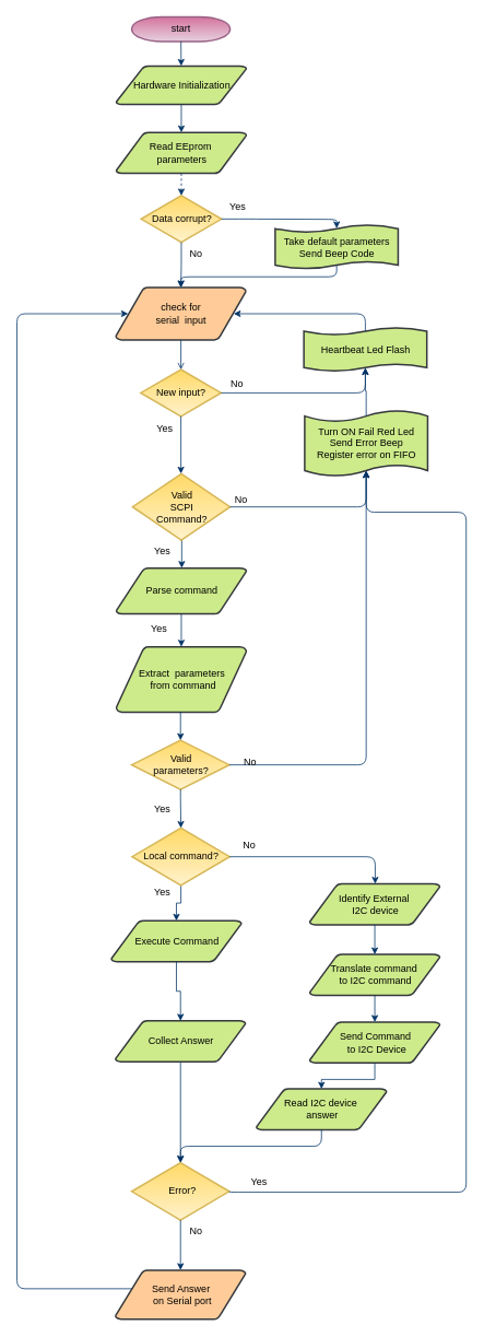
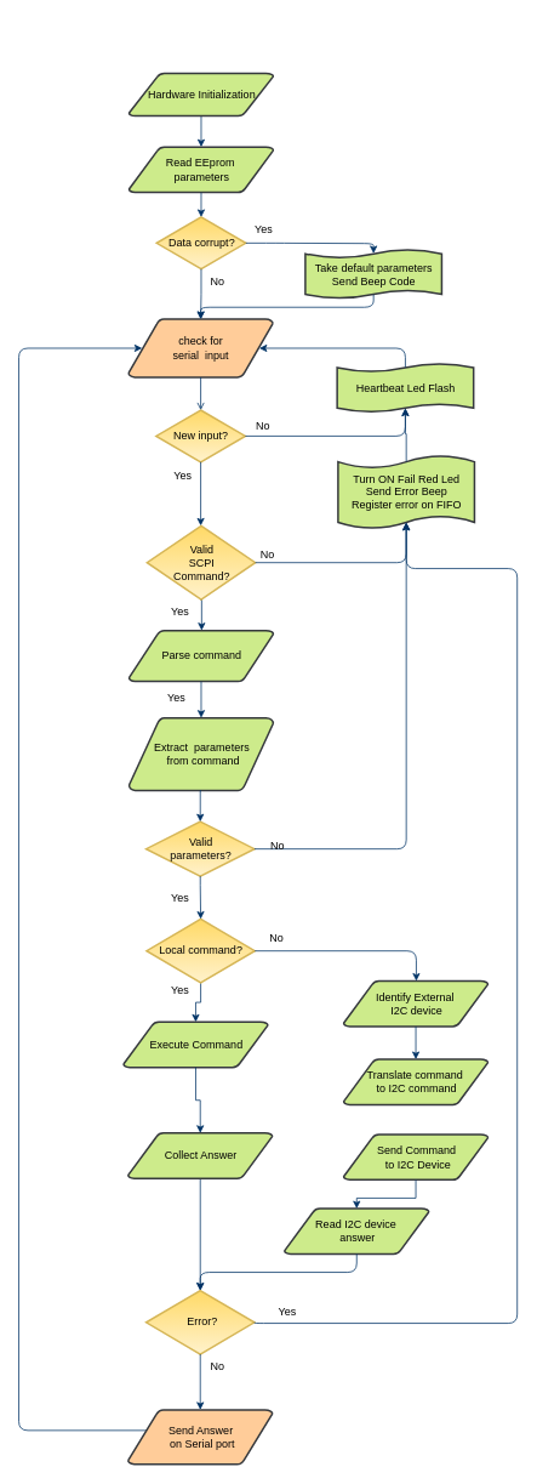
- <mxCell id="2" value="start" style="shape=mxgraph.flowchart.terminator;strokeWidth=2;gradientColor=#d5739d;gradientDirection=north;fontStyle=0;html=1;fillColor=#e6d0de;strokeColor=#996185;" parent="1" vertex="1"><mxGeometry x="160" y="20" width="120" height="30" as="geometry" /></mxCell>
- <mxCell id="7" style="fontStyle=1;strokeColor=#003366;strokeWidth=1;html=1;" parent="1" source="2" target="4" edge="1"><mxGeometry relative="1" as="geometry" /></mxCell>
- <mxCell id="28" style="edgeStyle=orthogonalEdgeStyle;rounded=0;orthogonalLoop=1;jettySize=auto;html=1;exitX=0.5;exitY=1;exitDx=0;exitDy=0;exitPerimeter=0;entryX=0.5;entryY=0;entryDx=0;entryDy=0;entryPerimeter=0;strokeColor=#003366;dashed=1;" parent="1" source="23" target="24" edge="1"><mxGeometry relative="1" as="geometry" /></mxCell>
+ <mxCell id="28" style="edgeStyle=orthogonalEdgeStyle;rounded=0;orthogonalLoop=1;jettySize=auto;html=1;exitX=0.5;exitY=1;exitDx=0;exitDy=0;exitPerimeter=0;entryX=0.5;entryY=0;entryDx=0;entryDy=0;entryPerimeter=0;strokeColor=#003366;" parent="1" source="23" target="24" edge="1"><mxGeometry relative="1" as="geometry" /></mxCell>
- <mxCell id="54" style="edgeStyle=orthogonalEdgeStyle;rounded=0;orthogonalLoop=1;jettySize=auto;html=1;exitX=0.5;exitY=1;exitDx=0;exitDy=0;exitPerimeter=0;entryX=0.5;entryY=0;entryDx=0;entryDy=0;entryPerimeter=0;strokeColor=#003366;" parent="1" source="39" target="40" edge="1"><mxGeometry relative="1" as="geometry" /></mxCell>
